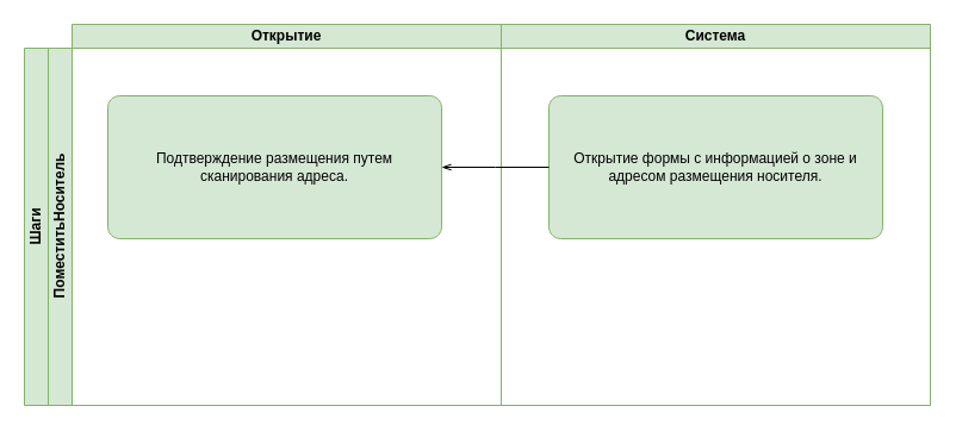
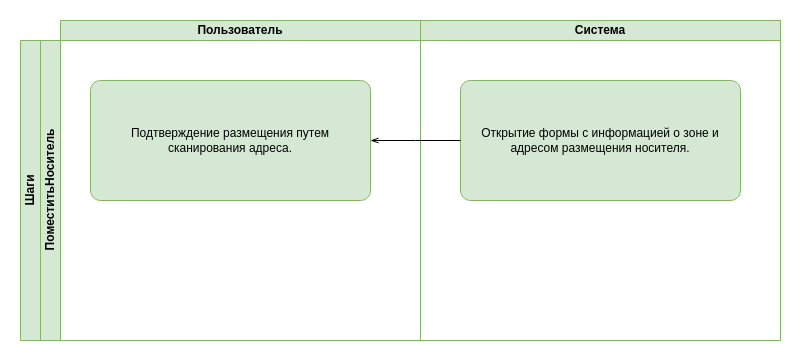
- <mxCell id="5" value="Открытие" style="swimlane;startSize=20;whiteSpace=wrap;html=1;fillColor=#d5e8d4;strokeColor=#82b366;" vertex="1" parent="4"><mxGeometry x="60" y="20" width="360" height="320" as="geometry" /></mxCell>
+ <mxCell id="5" value="Пользователь" style="swimlane;startSize=20;whiteSpace=wrap;html=1;fillColor=#d5e8d4;strokeColor=#82b366;" vertex="1" parent="4"><mxGeometry x="60" y="20" width="360" height="320" as="geometry" /></mxCell>
